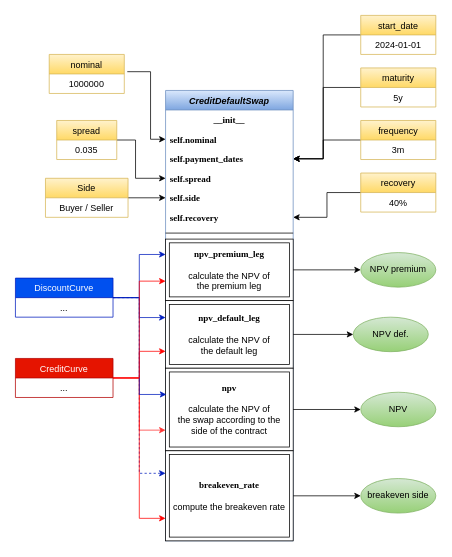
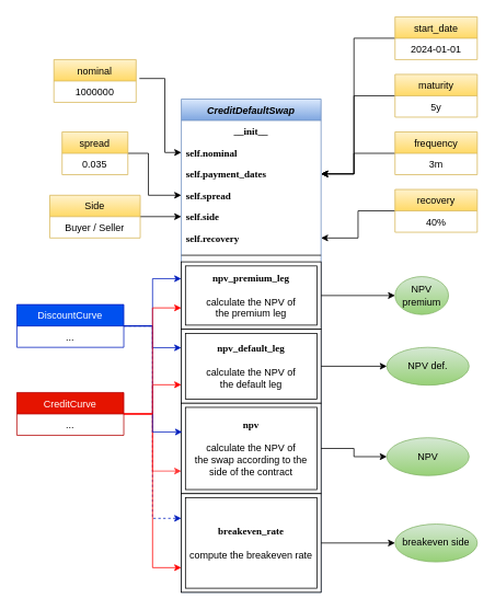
- <mxCell id="28" value="NPV premium" style="ellipse;whiteSpace=wrap;html=1;align=center;fillColor=#d5e8d4;gradientColor=#97d077;strokeColor=#82b366;" parent="1" vertex="1"><mxGeometry x="480" y="336" width="100" height="46" as="geometry" /></mxCell>
+ <mxCell id="28" value="NPV premium" style="ellipse;whiteSpace=wrap;html=1;align=center;fillColor=#d5e8d4;gradientColor=#97d077;strokeColor=#82b366;" parent="1" vertex="1"><mxGeometry x="480" y="336" width="65" height="46" as="geometry" /></mxCell>
- <mxCell id="36" value="NPV" style="ellipse;whiteSpace=wrap;html=1;align=center;fillColor=#d5e8d4;gradientColor=#97d077;strokeColor=#82b366;" parent="1" vertex="1"><mxGeometry x="480" y="522" width="100" height="46" as="geometry" /></mxCell>
+ <mxCell id="36" value="NPV" style="ellipse;whiteSpace=wrap;html=1;align=center;fillColor=#d5e8d4;gradientColor=#97d077;strokeColor=#82b366;" parent="1" vertex="1"><mxGeometry x="470" y="532" width="100" height="46" as="geometry" /></mxCell>
